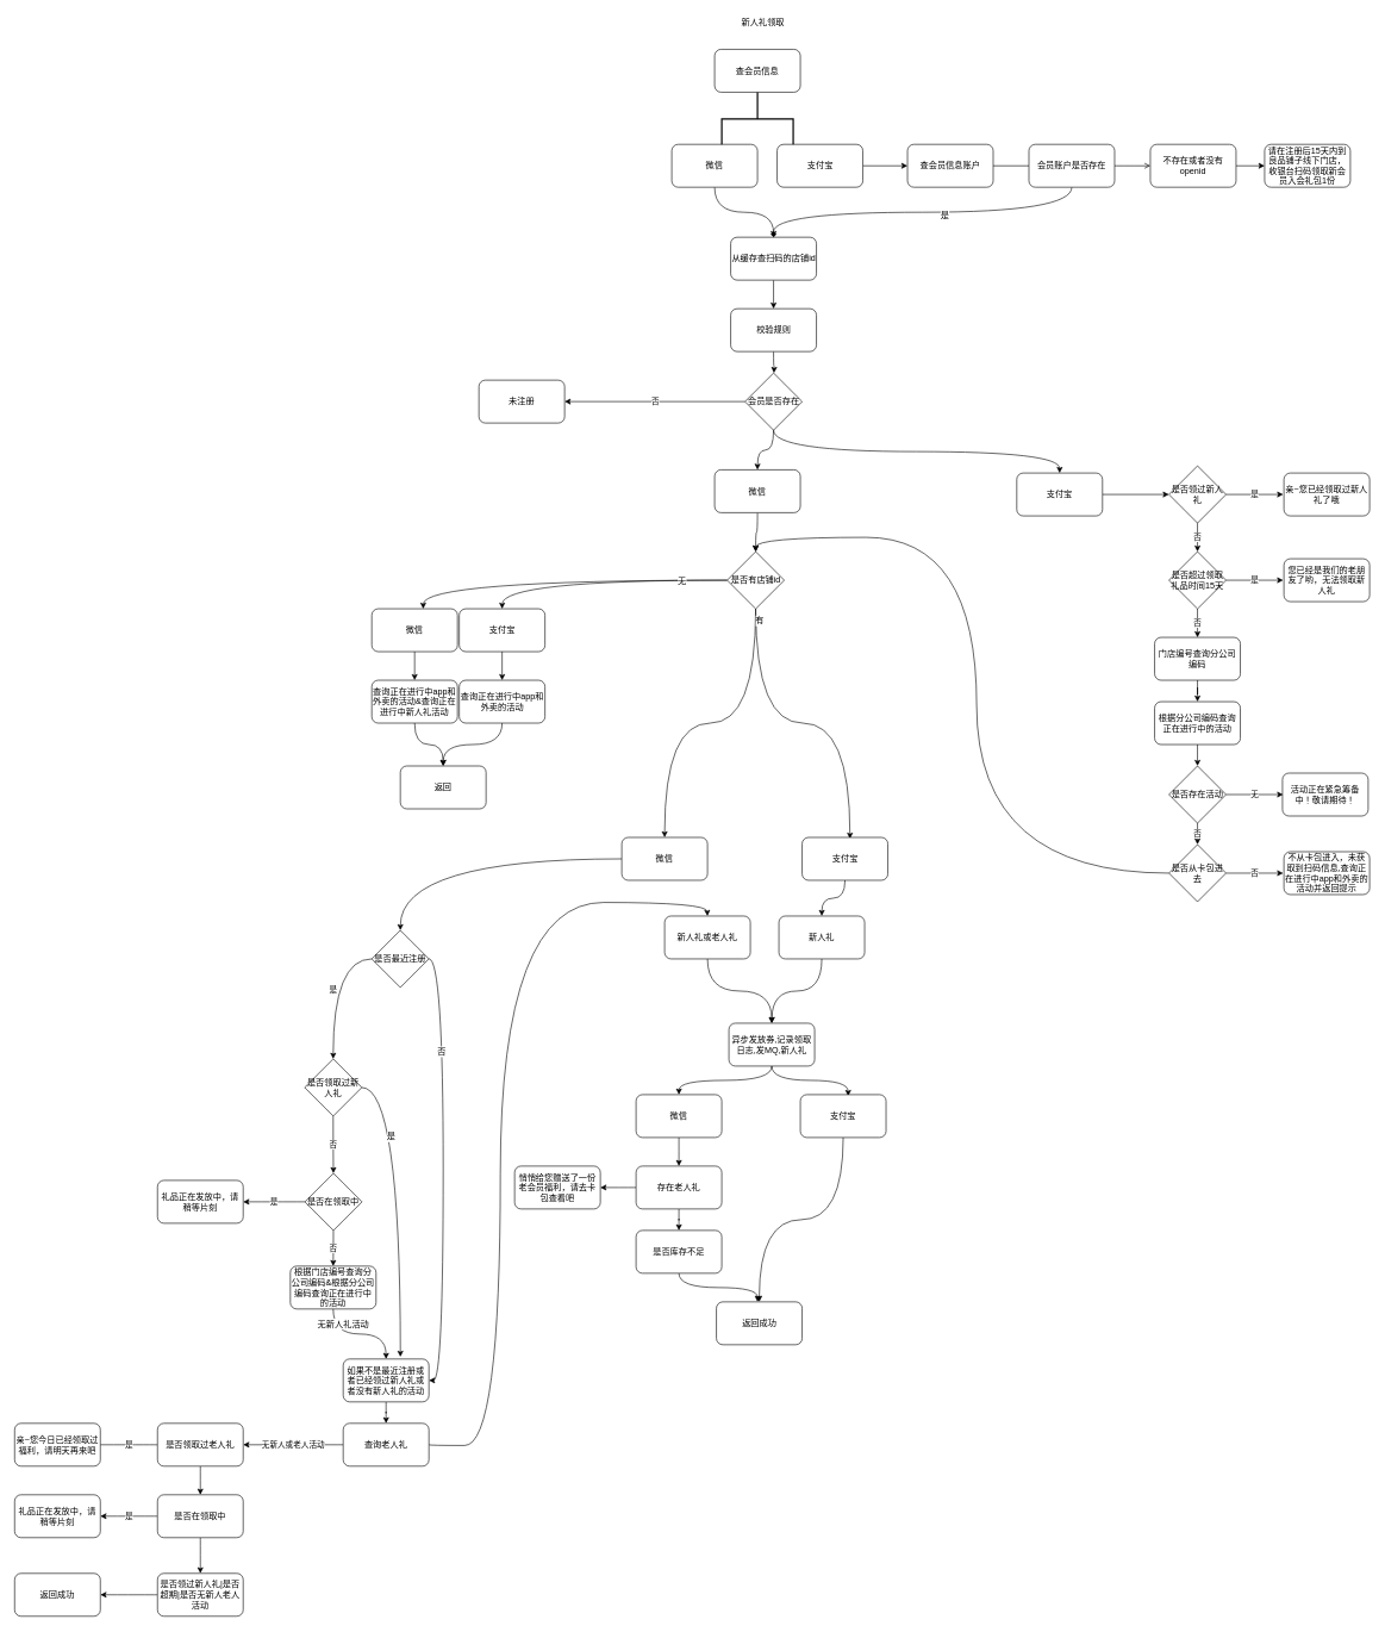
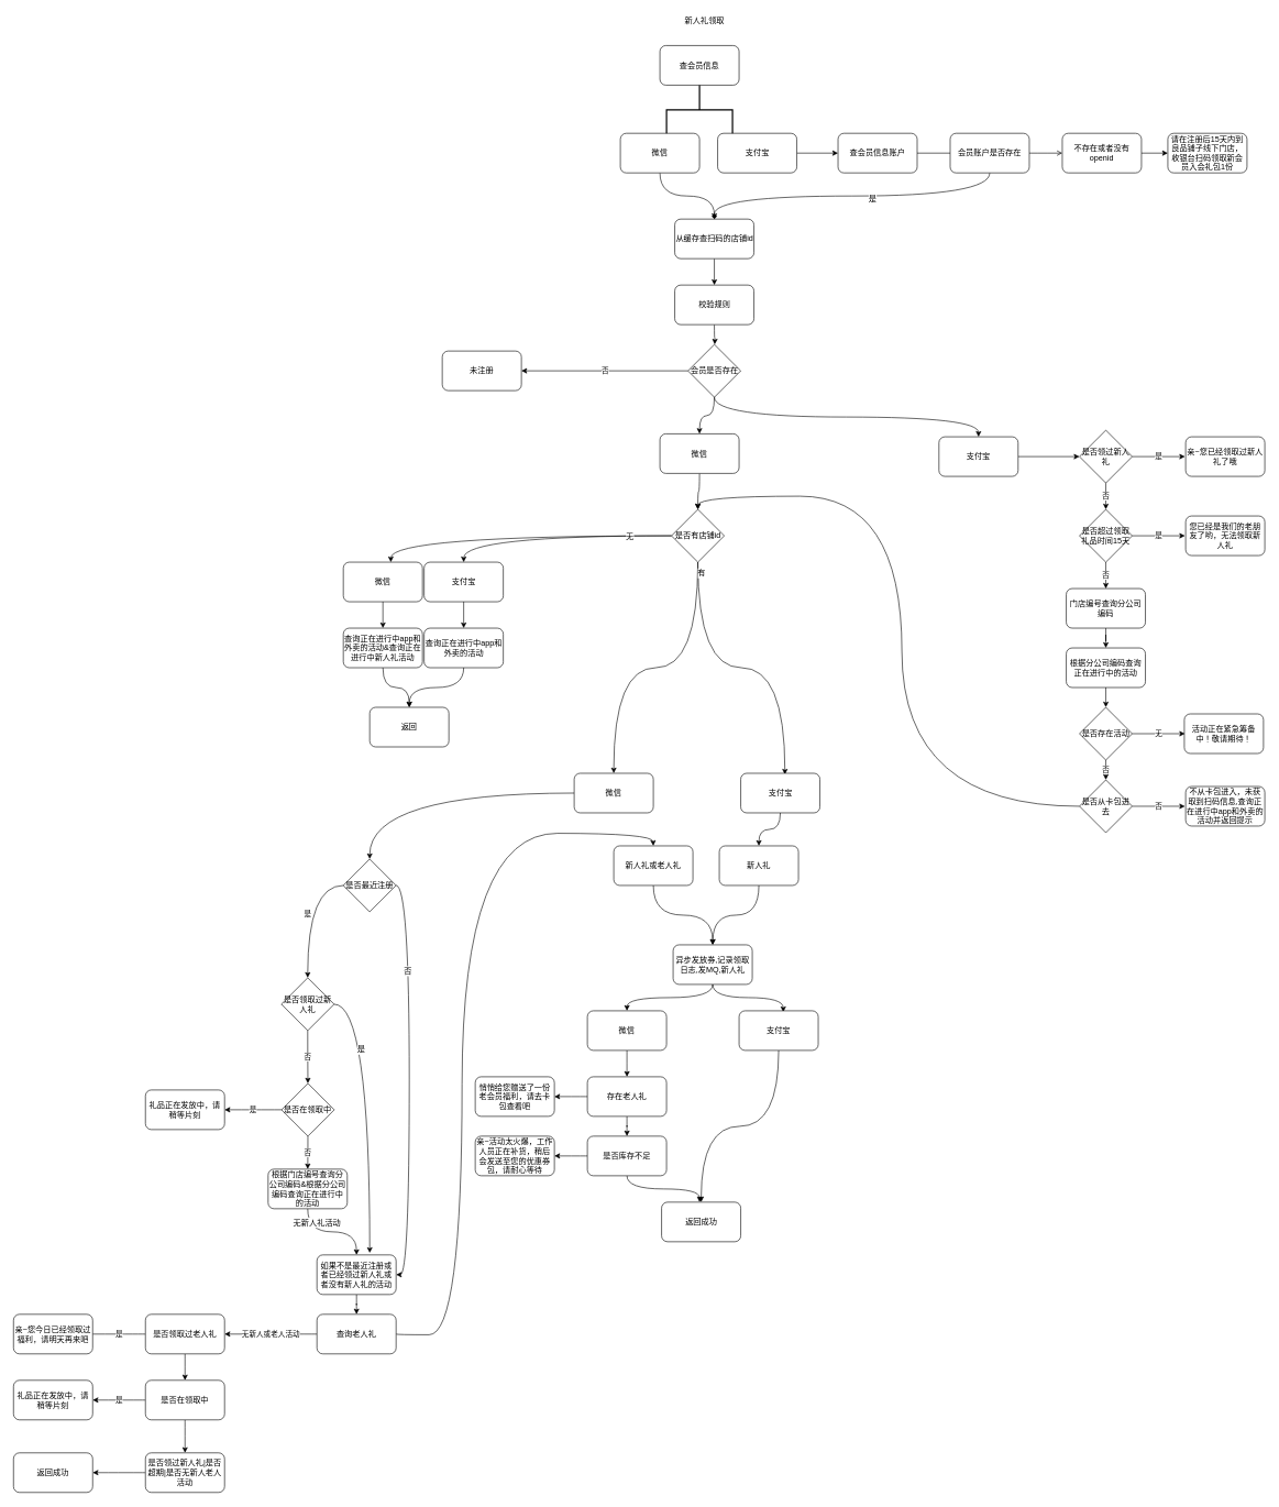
+ <mxCell id="112" value="亲~活动太火爆，工作人员正在补货，稍后会发送至您的优惠券包，请耐心等待" style="rounded=1;whiteSpace=wrap;html=1;" vertex="1" parent="1"><mxGeometry x="720" y="1721" width="120" height="60" as="geometry" /></mxCell>
+ <mxCell id="109" value="" style="edgeStyle=orthogonalEdgeStyle;curved=1;rounded=0;orthogonalLoop=1;jettySize=auto;html=1;" edge="1" parent="1" source="111" target="112"><mxGeometry relative="1" as="geometry" /></mxCell>
